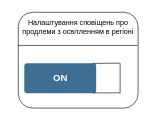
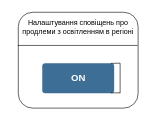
- <mxCell id="5" value="ON" style="strokeWidth=1;shadow=0;dashed=0;align=center;html=1;shape=mxgraph.mockup.forms.rrect;rSize=5;strokeColor=none;fontColor=#ffffff;fillColor=#3C6E96;fontSize=16;fontStyle=1;" vertex="1" parent="1"><mxGeometry x="40" y="105" width="120" height="50" as="geometry" /></mxCell>
+ <mxCell id="5" value="ON" style="strokeWidth=1;shadow=0;dashed=0;align=center;html=1;shape=mxgraph.mockup.forms.rrect;rSize=5;strokeColor=none;fontColor=#ffffff;fillColor=#3C6E96;fontSize=16;fontStyle=1;" vertex="1" parent="1"><mxGeometry x="70" y="105" width="120" height="50" as="geometry" /></mxCell>
